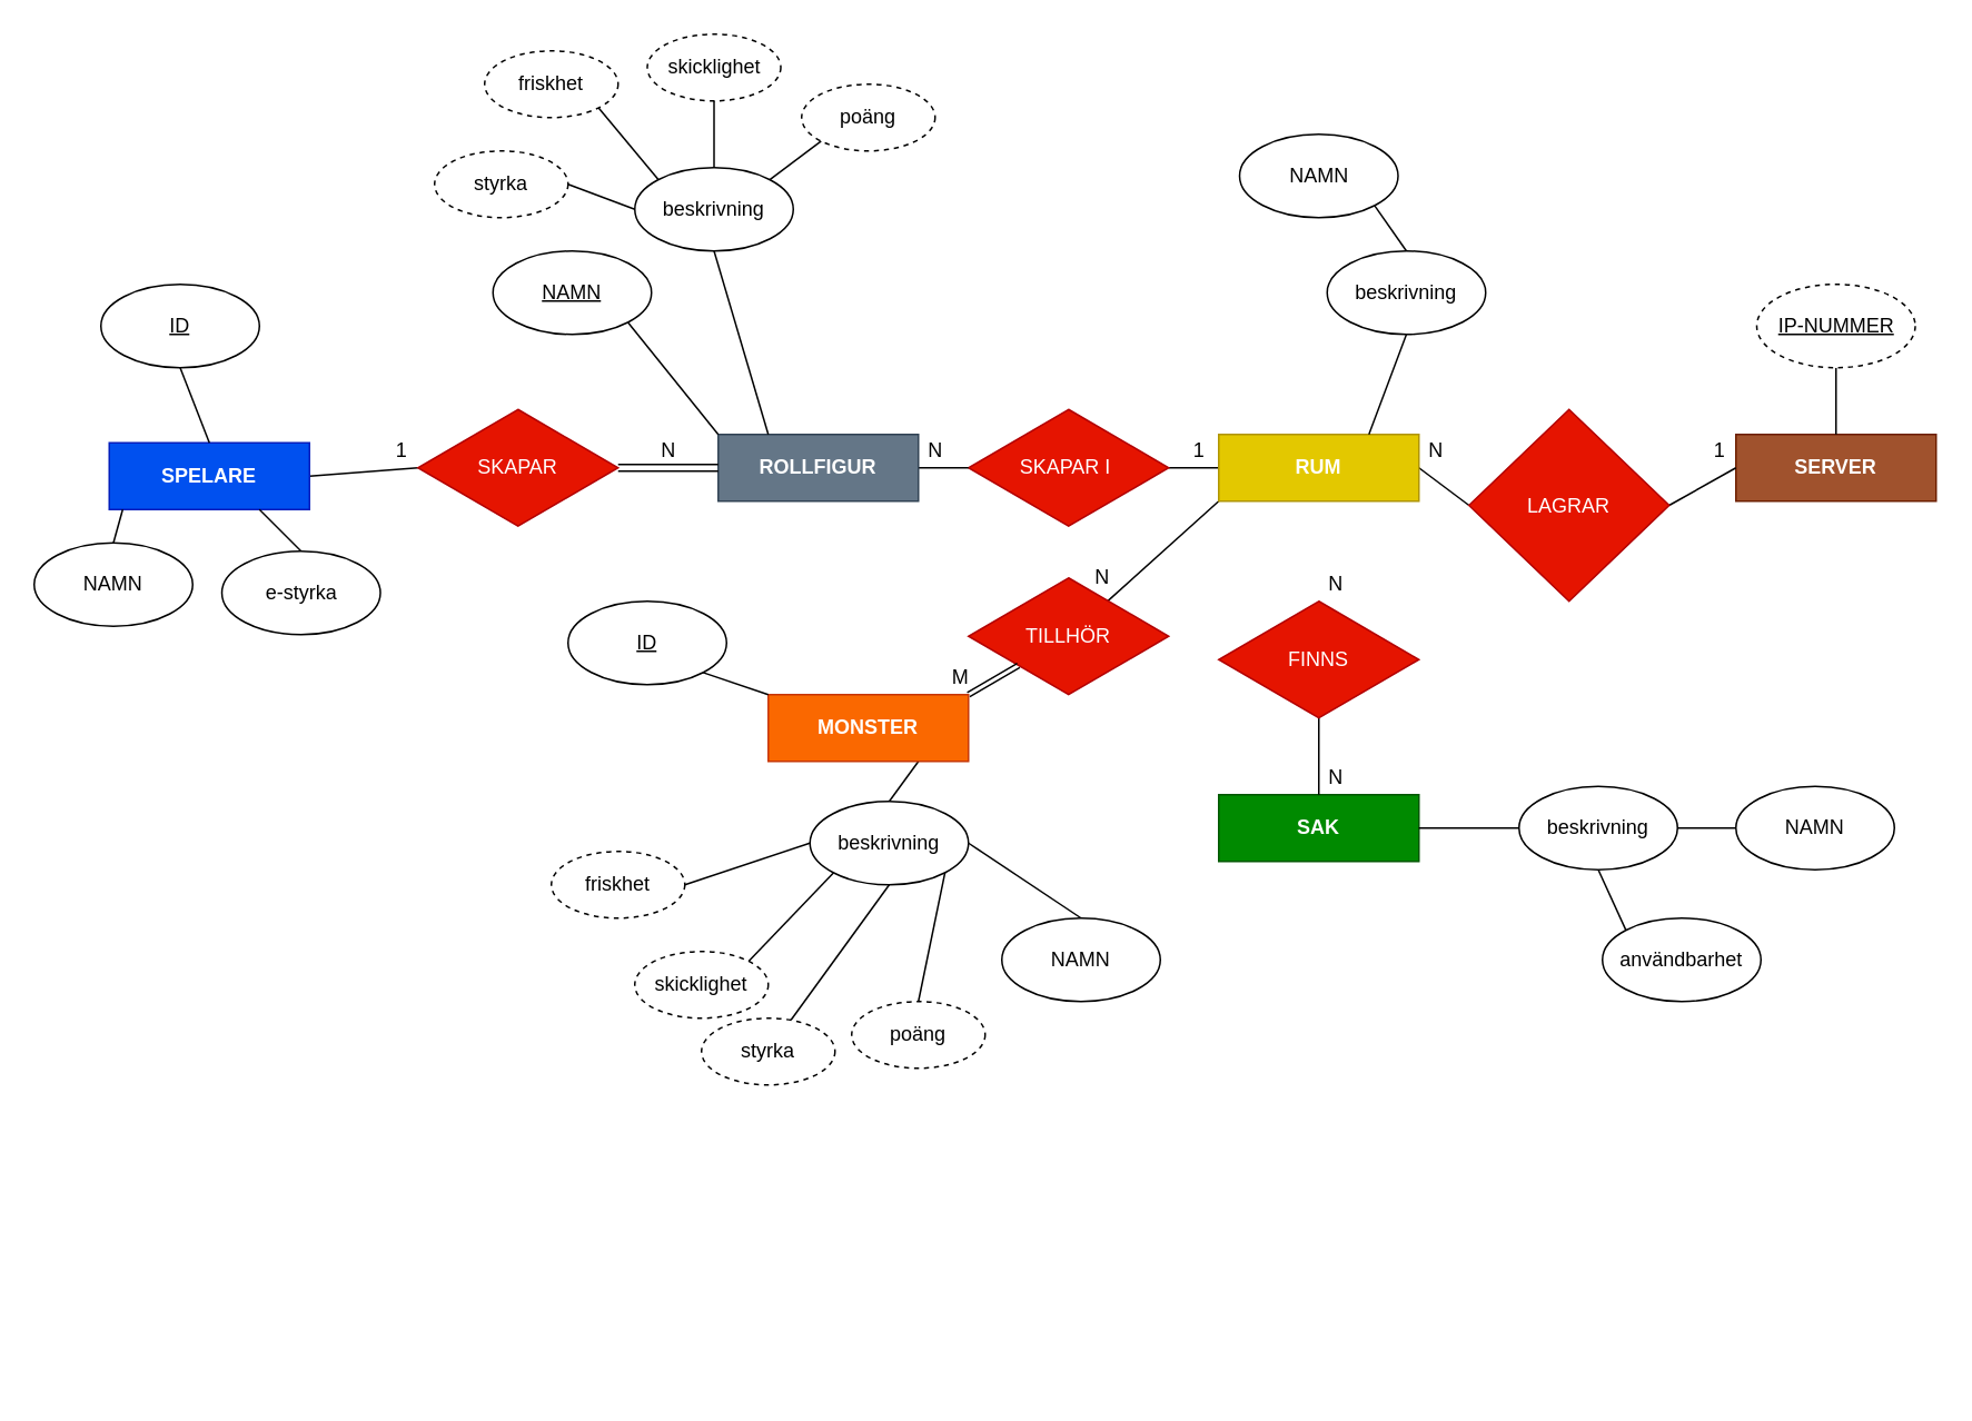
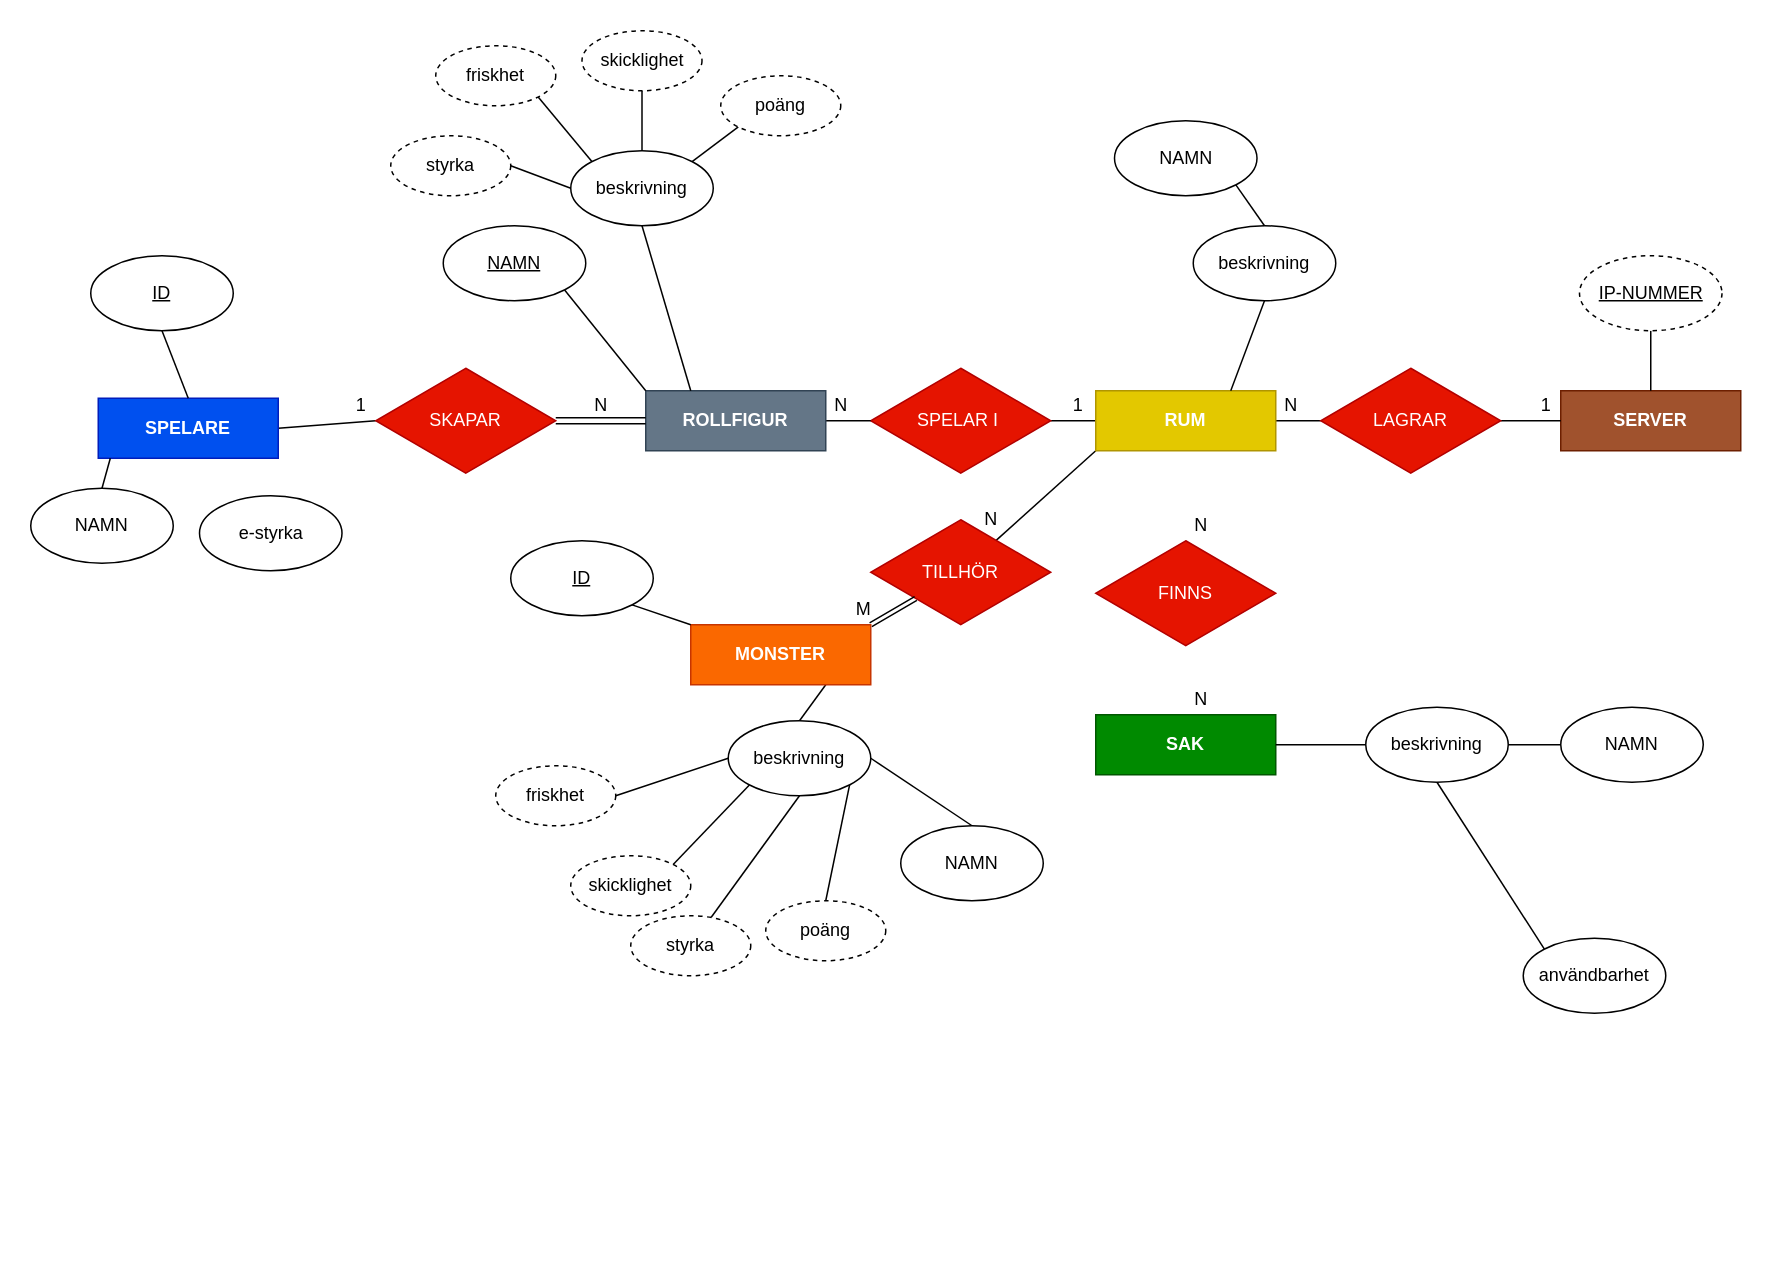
- <mxCell id="5" value="SKAPAR I&amp;nbsp;" style="rhombus;whiteSpace=wrap;html=1;fillColor=#e51400;strokeColor=#B20000;fontColor=#ffffff;" vertex="1" parent="1"><mxGeometry x="580" y="245" width="120" height="70" as="geometry" /></mxCell>
+ <mxCell id="5" value="SPELAR I&amp;nbsp;" style="rhombus;whiteSpace=wrap;html=1;fillColor=#e51400;strokeColor=#B20000;fontColor=#ffffff;" vertex="1" parent="1"><mxGeometry x="580" y="245" width="120" height="70" as="geometry" /></mxCell>
- <mxCell id="24" value="LAGRAR" style="rhombus;whiteSpace=wrap;html=1;fillColor=#e51400;strokeColor=#B20000;fontColor=#ffffff;" vertex="1" parent="1"><mxGeometry x="880" y="245" width="120" height="115" as="geometry" /></mxCell>
+ <mxCell id="24" value="LAGRAR" style="rhombus;whiteSpace=wrap;html=1;fillColor=#e51400;strokeColor=#B20000;fontColor=#ffffff;" vertex="1" parent="1"><mxGeometry x="880" y="245" width="120" height="70" as="geometry" /></mxCell>
- <mxCell id="36" style="edgeStyle=none;rounded=0;orthogonalLoop=1;jettySize=auto;html=1;exitX=0.5;exitY=0;exitDx=0;exitDy=0;entryX=0.75;entryY=1;entryDx=0;entryDy=0;startArrow=none;startFill=0;endArrow=none;endFill=0;" edge="1" parent="1" source="37" target="3"><mxGeometry relative="1" as="geometry" /></mxCell>
- <mxCell id="31" style="edgeStyle=none;rounded=0;orthogonalLoop=1;jettySize=auto;html=1;exitX=0.5;exitY=1;exitDx=0;exitDy=0;entryX=0.5;entryY=0;entryDx=0;entryDy=0;startArrow=none;startFill=0;endArrow=none;endFill=0;" edge="1" parent="1" source="32" target="13"><mxGeometry relative="1" as="geometry" /></mxCell>
- <mxCell id="72" value="användbarhet" style="ellipse;whiteSpace=wrap;html=1;" vertex="1" parent="1"><mxGeometry x="960" y="550" width="95" height="50" as="geometry" /></mxCell>
+ <mxCell id="72" value="användbarhet" style="ellipse;whiteSpace=wrap;html=1;" vertex="1" parent="1"><mxGeometry x="1015" y="625" width="95" height="50" as="geometry" /></mxCell>
